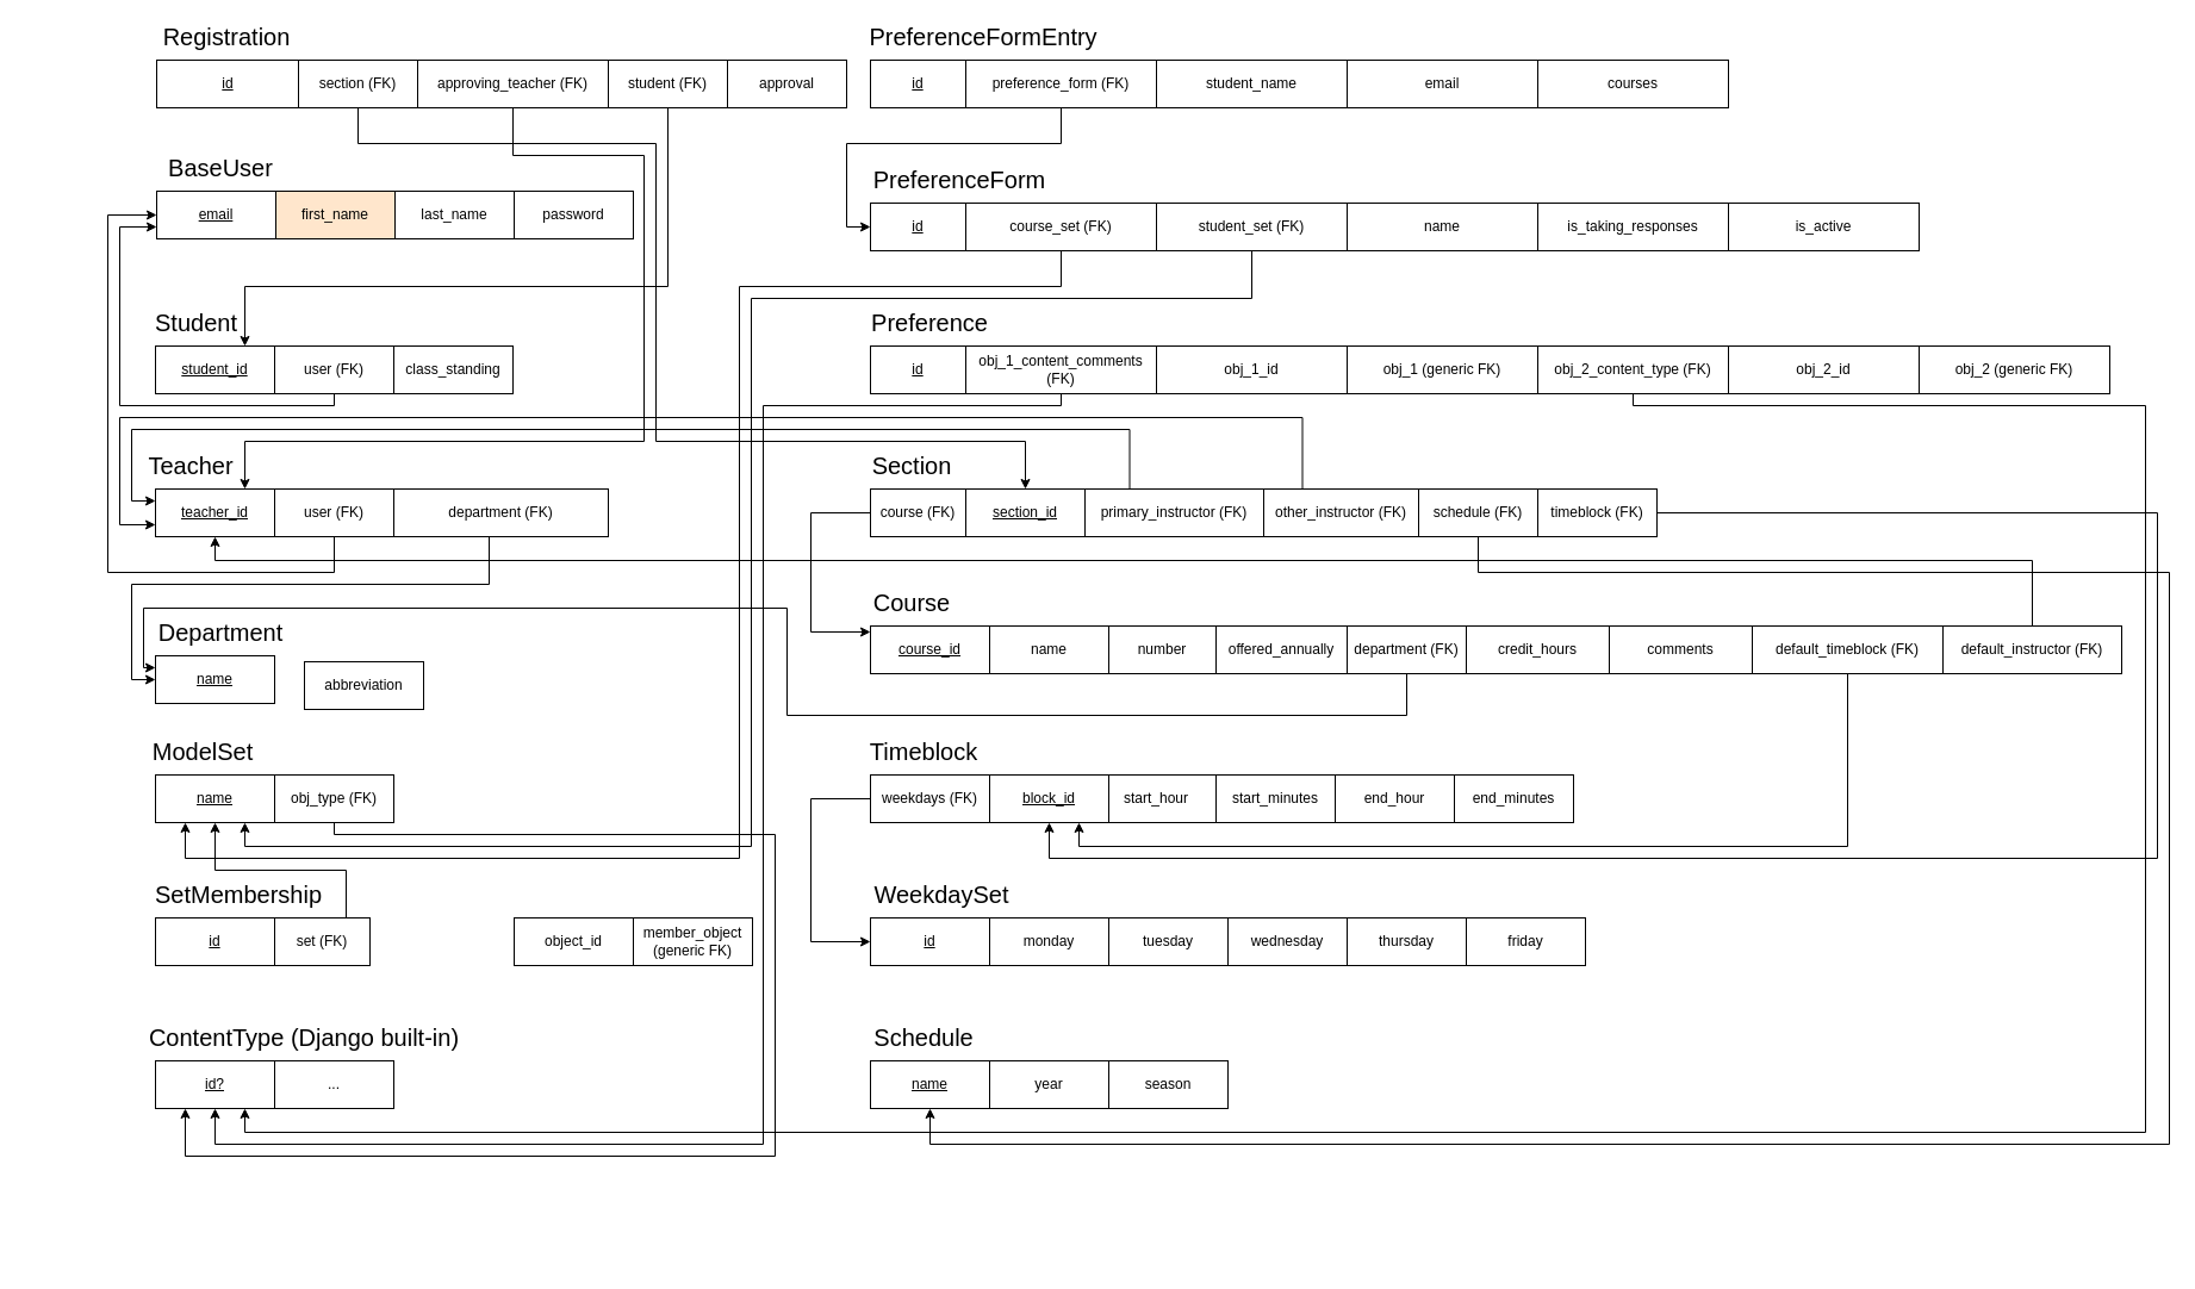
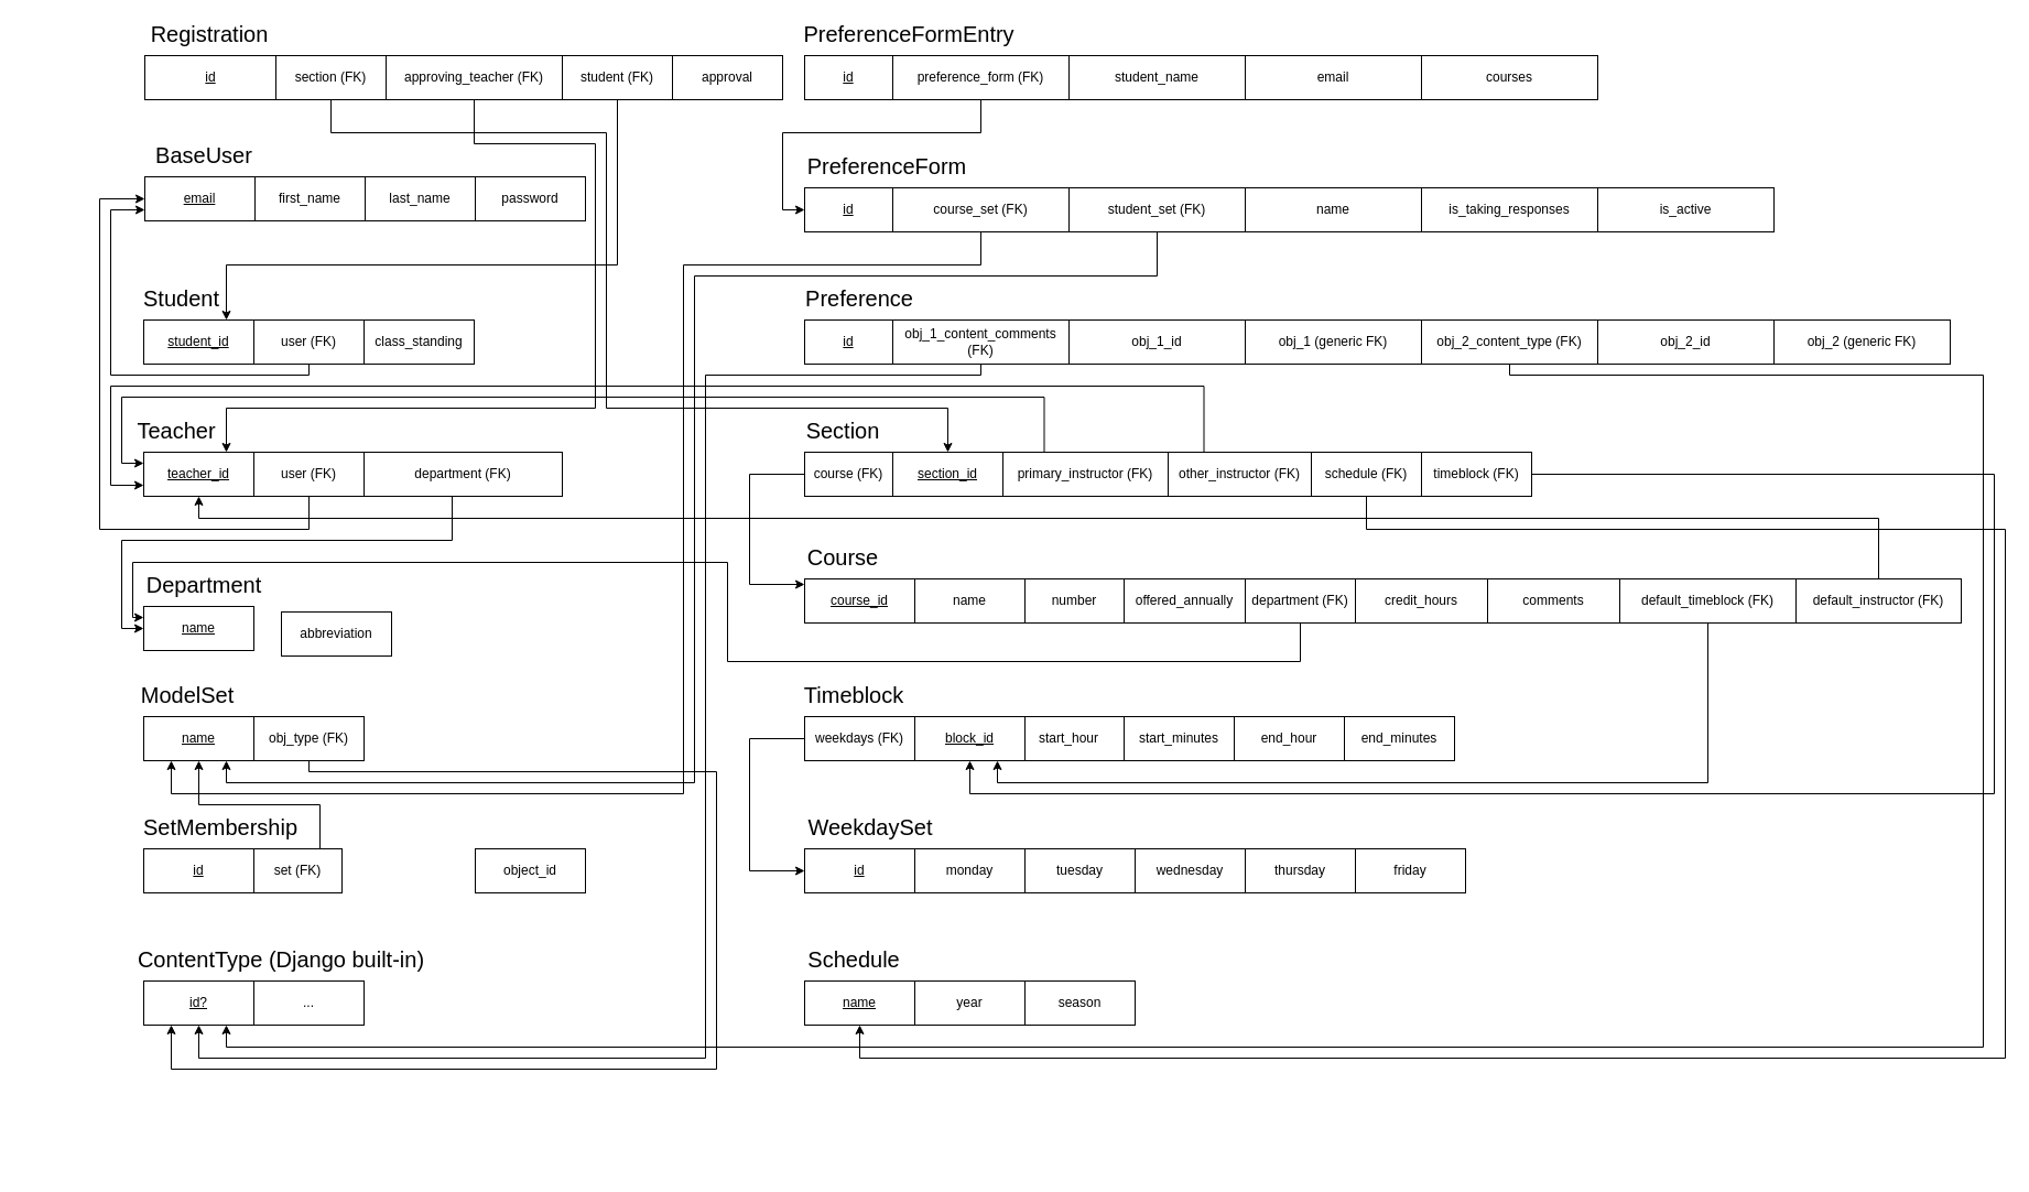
- <mxCell id="3" value="first_name" style="whiteSpace=wrap;html=1;align=center;fillColor=#ffe6cc;" parent="1" vertex="1"><mxGeometry x="231" y="160" width="100" height="40" as="geometry" /></mxCell>
+ <mxCell id="3" value="first_name" style="whiteSpace=wrap;html=1;align=center;" parent="1" vertex="1"><mxGeometry x="231" y="160" width="100" height="40" as="geometry" /></mxCell>
- <mxCell id="90" value="member_object (generic FK)" style="whiteSpace=wrap;html=1;align=center;" vertex="1" parent="1"><mxGeometry x="531" y="770" width="100" height="40" as="geometry" /></mxCell>
